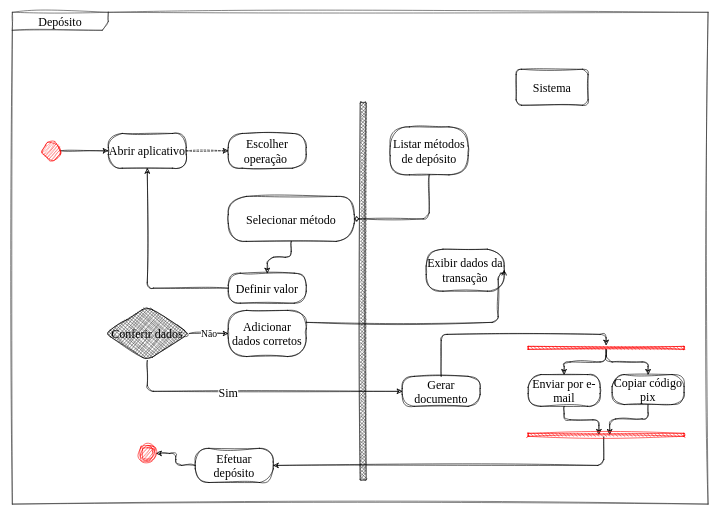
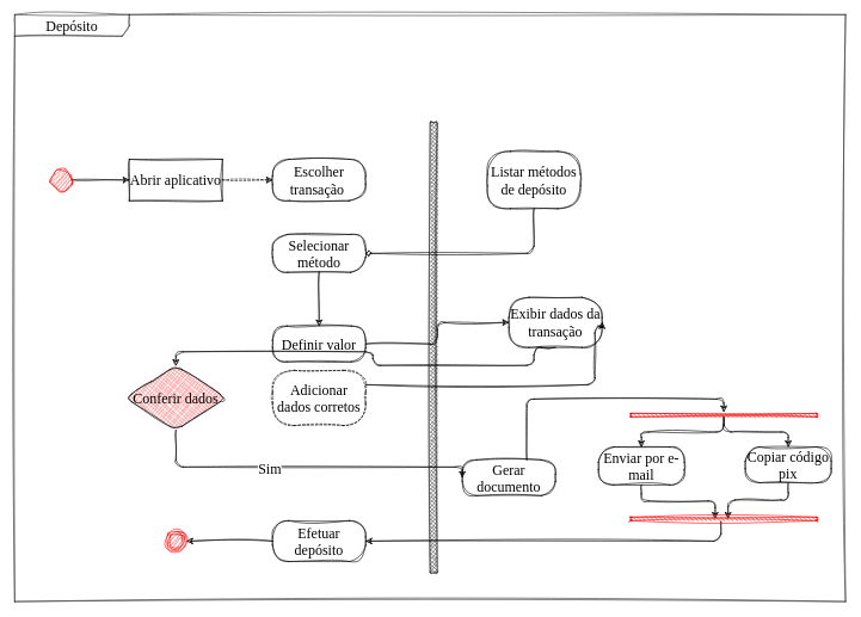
- <mxCell id="4" value="Sistema" style="whiteSpace=wrap;html=1;fontSize=20;fontFamily=Architects Daughter;rounded=1;sketch=1;hachureGap=4;jiggle=2;curveFitting=1;fontSource=https%3A%2F%2Ffonts.googleapis.com%2Fcss%3Ffamily%3DArchitects%2BDaughter;" parent="2" vertex="1"><mxGeometry x="840" y="95" width="120" height="60" as="geometry" /></mxCell>
- <mxCell id="11" value="Abrir aplicativo" style="rounded=1;whiteSpace=wrap;html=1;arcSize=40;fontColor=#000000;fillColor=none;strokeColor=#000000;sketch=1;hachureGap=4;jiggle=2;curveFitting=1;fontFamily=Architects Daughter;fontSource=https%3A%2F%2Ffonts.googleapis.com%2Fcss%3Ffamily%3DArchitects%2BDaughter;fontSize=20;" parent="2" vertex="1"><mxGeometry x="160" y="202" width="130" height="58" as="geometry" /></mxCell>
+ <mxCell id="11" value="Abrir aplicativo" style="whiteSpace=wrap;html=1;arcSize=40;fontColor=#000000;fillColor=none;strokeColor=#000000;sketch=1;hachureGap=4;jiggle=2;curveFitting=1;fontFamily=Architects Daughter;fontSource=https%3A%2F%2Ffonts.googleapis.com%2Fcss%3Ffamily%3DArchitects%2BDaughter;fontSize=20;rounded=0;" parent="2" vertex="1"><mxGeometry x="160" y="202" width="130" height="58" as="geometry" /></mxCell>
- <mxCell id="7" value="Escolher operação&amp;nbsp;" style="rounded=1;whiteSpace=wrap;html=1;arcSize=40;fontColor=#000000;fillColor=none;strokeColor=#000000;sketch=1;hachureGap=4;jiggle=2;curveFitting=1;fontFamily=Architects Daughter;fontSource=https%3A%2F%2Ffonts.googleapis.com%2Fcss%3Ffamily%3DArchitects%2BDaughter;fontSize=20;" parent="2" vertex="1"><mxGeometry x="360" y="202" width="130" height="58" as="geometry" /></mxCell>
+ <mxCell id="7" value="Escolher transação&amp;nbsp;" style="rounded=1;whiteSpace=wrap;html=1;arcSize=40;fontColor=#000000;fillColor=none;strokeColor=#000000;sketch=1;hachureGap=4;jiggle=2;curveFitting=1;fontFamily=Architects Daughter;fontSource=https%3A%2F%2Ffonts.googleapis.com%2Fcss%3Ffamily%3DArchitects%2BDaughter;fontSize=20;" parent="2" vertex="1"><mxGeometry x="360" y="202" width="130" height="58" as="geometry" /></mxCell>
- <mxCell id="9" value="Listar métodos de depósito" style="rounded=1;whiteSpace=wrap;html=1;arcSize=40;fontColor=#000000;fillColor=none;strokeColor=#000000;sketch=1;hachureGap=4;jiggle=2;curveFitting=1;fontFamily=Architects Daughter;fontSource=https%3A%2F%2Ffonts.googleapis.com%2Fcss%3Ffamily%3DArchitects%2BDaughter;fontSize=20;" parent="2" vertex="1"><mxGeometry x="630" y="191" width="130" height="80" as="geometry" /></mxCell>
+ <mxCell id="9" value="Listar métodos de depósito" style="rounded=1;whiteSpace=wrap;html=1;arcSize=40;fontColor=#000000;fillColor=none;strokeColor=#000000;sketch=1;hachureGap=4;jiggle=2;curveFitting=1;fontFamily=Architects Daughter;fontSource=https%3A%2F%2Ffonts.googleapis.com%2Fcss%3Ffamily%3DArchitects%2BDaughter;fontSize=20;" parent="2" vertex="1"><mxGeometry x="660" y="191" width="130" height="80" as="geometry" /></mxCell>
- <mxCell id="13" value="Selecionar método" style="rounded=1;whiteSpace=wrap;html=1;arcSize=40;fontColor=#000000;fillColor=none;strokeColor=#000000;sketch=1;hachureGap=4;jiggle=2;curveFitting=1;fontFamily=Architects Daughter;fontSource=https%3A%2F%2Ffonts.googleapis.com%2Fcss%3Ffamily%3DArchitects%2BDaughter;fontSize=20;" parent="2" vertex="1"><mxGeometry x="360" y="307" width="210" height="75" as="geometry" /></mxCell>
+ <mxCell id="13" value="Selecionar método" style="rounded=1;whiteSpace=wrap;html=1;arcSize=40;fontColor=#000000;fillColor=none;strokeColor=#000000;sketch=1;hachureGap=4;jiggle=2;curveFitting=1;fontFamily=Architects Daughter;fontSource=https%3A%2F%2Ffonts.googleapis.com%2Fcss%3Ffamily%3DArchitects%2BDaughter;fontSize=20;" parent="2" vertex="1"><mxGeometry x="360" y="307" width="130" height="53" as="geometry" /></mxCell>
- <mxCell id="14" value="" style="edgeStyle=orthogonalEdgeStyle;rounded=1;sketch=1;hachureGap=4;jiggle=2;curveFitting=1;orthogonalLoop=1;jettySize=auto;html=1;fontFamily=Architects Daughter;fontSource=https%3A%2F%2Ffonts.googleapis.com%2Fcss%3Ffamily%3DArchitects%2BDaughter;fontSize=16;" parent="2" source="15" target="11" edge="1"><mxGeometry relative="1" as="geometry" /></mxCell>
+ <mxCell id="14" value="" style="edgeStyle=orthogonalEdgeStyle;rounded=1;sketch=1;hachureGap=4;jiggle=2;curveFitting=1;orthogonalLoop=1;jettySize=auto;html=1;fontFamily=Architects Daughter;fontSource=https%3A%2F%2Ffonts.googleapis.com%2Fcss%3Ffamily%3DArchitects%2BDaughter;fontSize=16;" parent="2" source="15" target="17" edge="1"><mxGeometry relative="1" as="geometry" /></mxCell>
- <mxCell id="24" style="edgeStyle=orthogonalEdgeStyle;rounded=1;sketch=1;hachureGap=4;jiggle=2;curveFitting=1;orthogonalLoop=1;jettySize=auto;html=1;entryX=1;entryY=0.5;entryDx=0;entryDy=0;fontFamily=Architects Daughter;fontSource=https%3A%2F%2Ffonts.googleapis.com%2Fcss%3Ffamily%3DArchitects%2BDaughter;fontSize=16;endArrow=open;" parent="2" source="25" target="17" edge="1"><mxGeometry relative="1" as="geometry"><Array as="points"><mxPoint x="810" y="517" /><mxPoint x="810" y="435" /></Array></mxGeometry></mxCell>
+ <mxCell id="24" style="edgeStyle=orthogonalEdgeStyle;rounded=1;sketch=1;hachureGap=4;jiggle=2;curveFitting=1;orthogonalLoop=1;jettySize=auto;html=1;entryX=1;entryY=0.5;entryDx=0;entryDy=0;fontFamily=Architects Daughter;fontSource=https%3A%2F%2Ffonts.googleapis.com%2Fcss%3Ffamily%3DArchitects%2BDaughter;fontSize=16;" parent="2" source="25" target="17" edge="1"><mxGeometry relative="1" as="geometry"><Array as="points"><mxPoint x="810" y="517" /><mxPoint x="810" y="435" /></Array></mxGeometry></mxCell>
+ <mxCell id="16" style="edgeStyle=orthogonalEdgeStyle;rounded=1;sketch=1;hachureGap=4;jiggle=2;curveFitting=1;orthogonalLoop=1;jettySize=auto;html=1;entryX=0.5;entryY=0;entryDx=0;entryDy=0;fontFamily=Architects Daughter;fontSource=https%3A%2F%2Ffonts.googleapis.com%2Fcss%3Ffamily%3DArchitects%2BDaughter;fontSize=16;exitX=0.5;exitY=1;exitDx=0;exitDy=0;" parent="2" source="17" target="21" edge="1"><mxGeometry relative="1" as="geometry"><Array as="points"><mxPoint x="725" y="490" /><mxPoint x="500" y="490" /><mxPoint x="500" y="471" /><mxPoint x="225" y="471" /></Array></mxGeometry></mxCell>
- <mxCell id="21" value="Conferir dados" style="rhombus;whiteSpace=wrap;html=1;fontColor=#000000;fillColor=#333333;strokeColor=#000000;rounded=1;sketch=1;hachureGap=4;jiggle=2;curveFitting=1;fontFamily=Architects Daughter;fontSource=https%3A%2F%2Ffonts.googleapis.com%2Fcss%3Ffamily%3DArchitects%2BDaughter;fontSize=20;fillStyle=cross-hatch;" parent="2" vertex="1"><mxGeometry x="155" y="490.5" width="140" height="90" as="geometry" /></mxCell>
+ <mxCell id="21" value="Conferir dados" style="rhombus;whiteSpace=wrap;html=1;fontColor=#000000;fillColor=#FF6666;strokeColor=#000000;rounded=1;sketch=1;hachureGap=4;jiggle=2;curveFitting=1;fontFamily=Architects Daughter;fontSource=https%3A%2F%2Ffonts.googleapis.com%2Fcss%3Ffamily%3DArchitects%2BDaughter;fontSize=20;fillStyle=cross-hatch;" parent="2" vertex="1"><mxGeometry x="155" y="490.5" width="140" height="90" as="geometry" /></mxCell>
- <mxCell id="18" value="Não" style="edgeStyle=orthogonalEdgeStyle;rounded=1;sketch=1;hachureGap=4;jiggle=2;curveFitting=1;orthogonalLoop=1;jettySize=auto;html=1;entryX=0;entryY=0.5;entryDx=0;entryDy=0;fontFamily=Architects Daughter;fontSource=https%3A%2F%2Ffonts.googleapis.com%2Fcss%3Ffamily%3DArchitects%2BDaughter;fontSize=16;" parent="2" source="21" target="25" edge="1"><mxGeometry relative="1" as="geometry" /></mxCell>
- <mxCell id="25" value="Adicionar dados corretos" style="rounded=1;whiteSpace=wrap;html=1;arcSize=40;fontColor=#000000;fillColor=none;strokeColor=#000000;sketch=1;hachureGap=4;jiggle=2;curveFitting=1;fontFamily=Architects Daughter;fontSource=https%3A%2F%2Ffonts.googleapis.com%2Fcss%3Ffamily%3DArchitects%2BDaughter;fontSize=20;" parent="2" vertex="1"><mxGeometry x="360" y="497" width="130" height="77" as="geometry" /></mxCell>
+ <mxCell id="25" value="Adicionar dados corretos" style="rounded=1;whiteSpace=wrap;html=1;arcSize=40;fontColor=#000000;fillColor=none;strokeColor=#000000;sketch=1;hachureGap=4;jiggle=2;curveFitting=1;fontFamily=Architects Daughter;fontSource=https%3A%2F%2Ffonts.googleapis.com%2Fcss%3Ffamily%3DArchitects%2BDaughter;fontSize=20;dashed=1;" parent="2" vertex="1"><mxGeometry x="360" y="497" width="130" height="77" as="geometry" /></mxCell>
- <mxCell id="29" value="Copiar código pix" style="rounded=1;whiteSpace=wrap;html=1;arcSize=40;fontColor=#000000;fillColor=none;strokeColor=#000000;sketch=1;hachureGap=4;jiggle=2;curveFitting=1;fontFamily=Architects Daughter;fontSource=https%3A%2F%2Ffonts.googleapis.com%2Fcss%3Ffamily%3DArchitects%2BDaughter;fontSize=20;" parent="2" vertex="1"><mxGeometry x="1000" y="604" width="120" height="50" as="geometry" /></mxCell>
+ <mxCell id="29" value="Copiar código pix" style="rounded=1;whiteSpace=wrap;html=1;arcSize=40;fontColor=#000000;fillColor=none;strokeColor=#000000;sketch=1;hachureGap=4;jiggle=2;curveFitting=1;fontFamily=Architects Daughter;fontSource=https%3A%2F%2Ffonts.googleapis.com%2Fcss%3Ffamily%3DArchitects%2BDaughter;fontSize=20;" parent="2" vertex="1"><mxGeometry x="1020" y="604" width="120" height="50" as="geometry" /></mxCell>
- <mxCell id="27" value="Enviar por e-mail" style="rounded=1;whiteSpace=wrap;html=1;arcSize=40;fontColor=#000000;fillColor=none;strokeColor=#000000;sketch=1;hachureGap=4;jiggle=2;curveFitting=1;fontFamily=Architects Daughter;fontSource=https%3A%2F%2Ffonts.googleapis.com%2Fcss%3Ffamily%3DArchitects%2BDaughter;fontSize=20;" parent="2" vertex="1"><mxGeometry x="860" y="604" width="120" height="53" as="geometry" /></mxCell>
+ <mxCell id="27" value="Enviar por e-mail" style="rounded=1;whiteSpace=wrap;html=1;arcSize=40;fontColor=#000000;fillColor=none;strokeColor=#000000;sketch=1;hachureGap=4;jiggle=2;curveFitting=1;fontFamily=Architects Daughter;fontSource=https%3A%2F%2Ffonts.googleapis.com%2Fcss%3Ffamily%3DArchitects%2BDaughter;fontSize=20;" parent="2" vertex="1"><mxGeometry x="815" y="604" width="120" height="53" as="geometry" /></mxCell>
- <mxCell id="23" value="Gerar documento" style="rounded=1;whiteSpace=wrap;html=1;arcSize=40;fontColor=#000000;fillColor=none;strokeColor=#000000;sketch=1;hachureGap=4;jiggle=2;curveFitting=1;fontFamily=Architects Daughter;fontSource=https%3A%2F%2Ffonts.googleapis.com%2Fcss%3Ffamily%3DArchitects%2BDaughter;fontSize=20;" parent="2" vertex="1"><mxGeometry x="650" y="607" width="130" height="50" as="geometry" /></mxCell>
+ <mxCell id="23" value="Gerar documento" style="rounded=1;whiteSpace=wrap;html=1;arcSize=40;fontColor=#000000;fillColor=none;strokeColor=#000000;sketch=1;hachureGap=4;jiggle=2;curveFitting=1;fontFamily=Architects Daughter;fontSource=https%3A%2F%2Ffonts.googleapis.com%2Fcss%3Ffamily%3DArchitects%2BDaughter;fontSize=20;" parent="2" vertex="1"><mxGeometry x="625" y="622" width="130" height="50" as="geometry" /></mxCell>
- <mxCell id="31" value="Efetuar depósito" style="rounded=1;whiteSpace=wrap;html=1;arcSize=40;fontColor=#000000;fillColor=none;strokeColor=#000000;sketch=1;hachureGap=4;jiggle=2;curveFitting=1;fontFamily=Architects Daughter;fontSource=https%3A%2F%2Ffonts.googleapis.com%2Fcss%3Ffamily%3DArchitects%2BDaughter;fontSize=20;" parent="2" vertex="1"><mxGeometry x="305" y="727" width="130" height="57" as="geometry" /></mxCell>
+ <mxCell id="31" value="Efetuar depósito" style="rounded=1;whiteSpace=wrap;html=1;arcSize=40;fontColor=#000000;fillColor=none;strokeColor=#000000;sketch=1;hachureGap=4;jiggle=2;curveFitting=1;fontFamily=Architects Daughter;fontSource=https%3A%2F%2Ffonts.googleapis.com%2Fcss%3Ffamily%3DArchitects%2BDaughter;fontSize=20;" parent="2" vertex="1"><mxGeometry x="360" y="707" width="130" height="57" as="geometry" /></mxCell>
